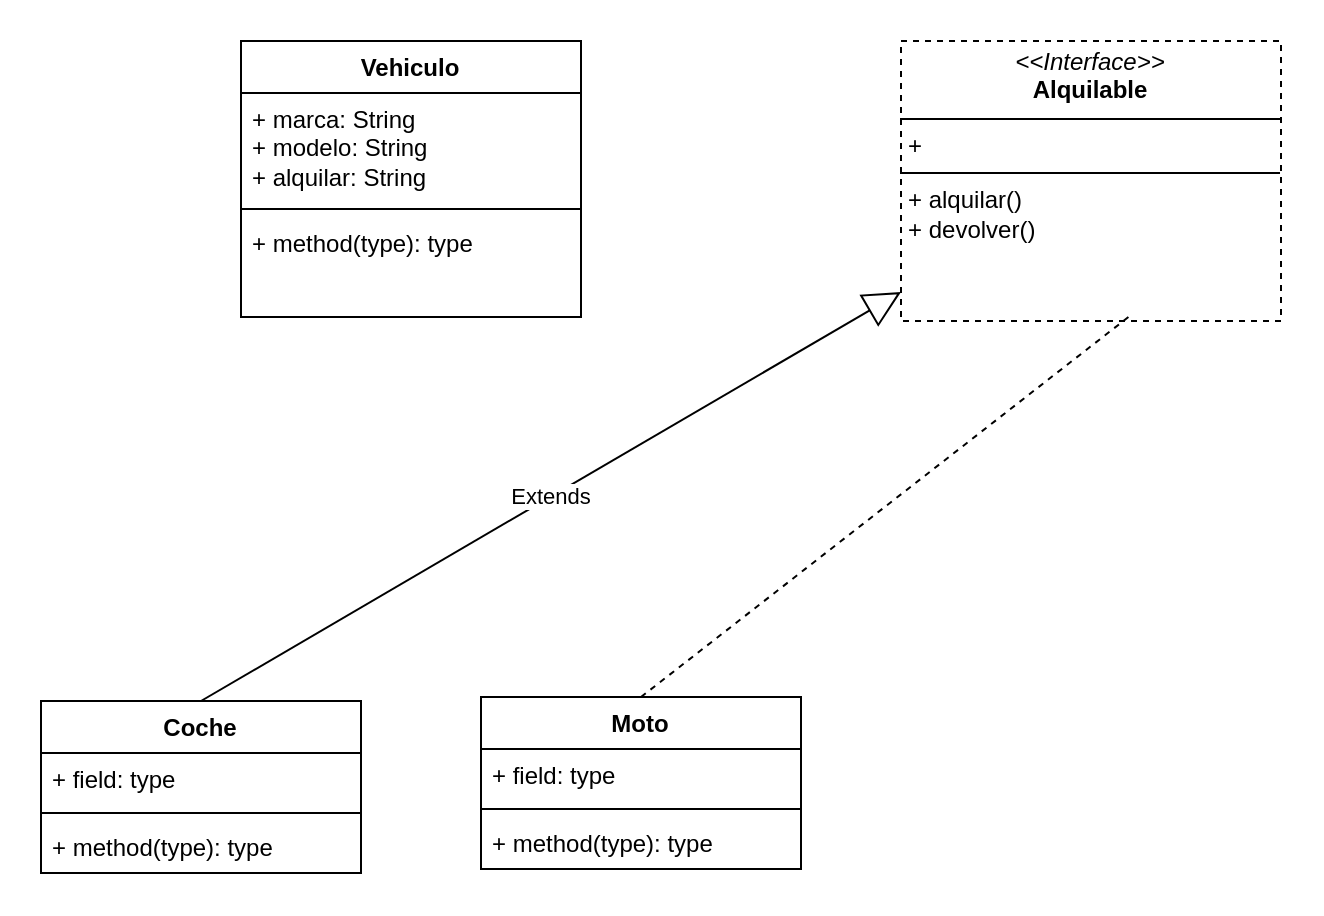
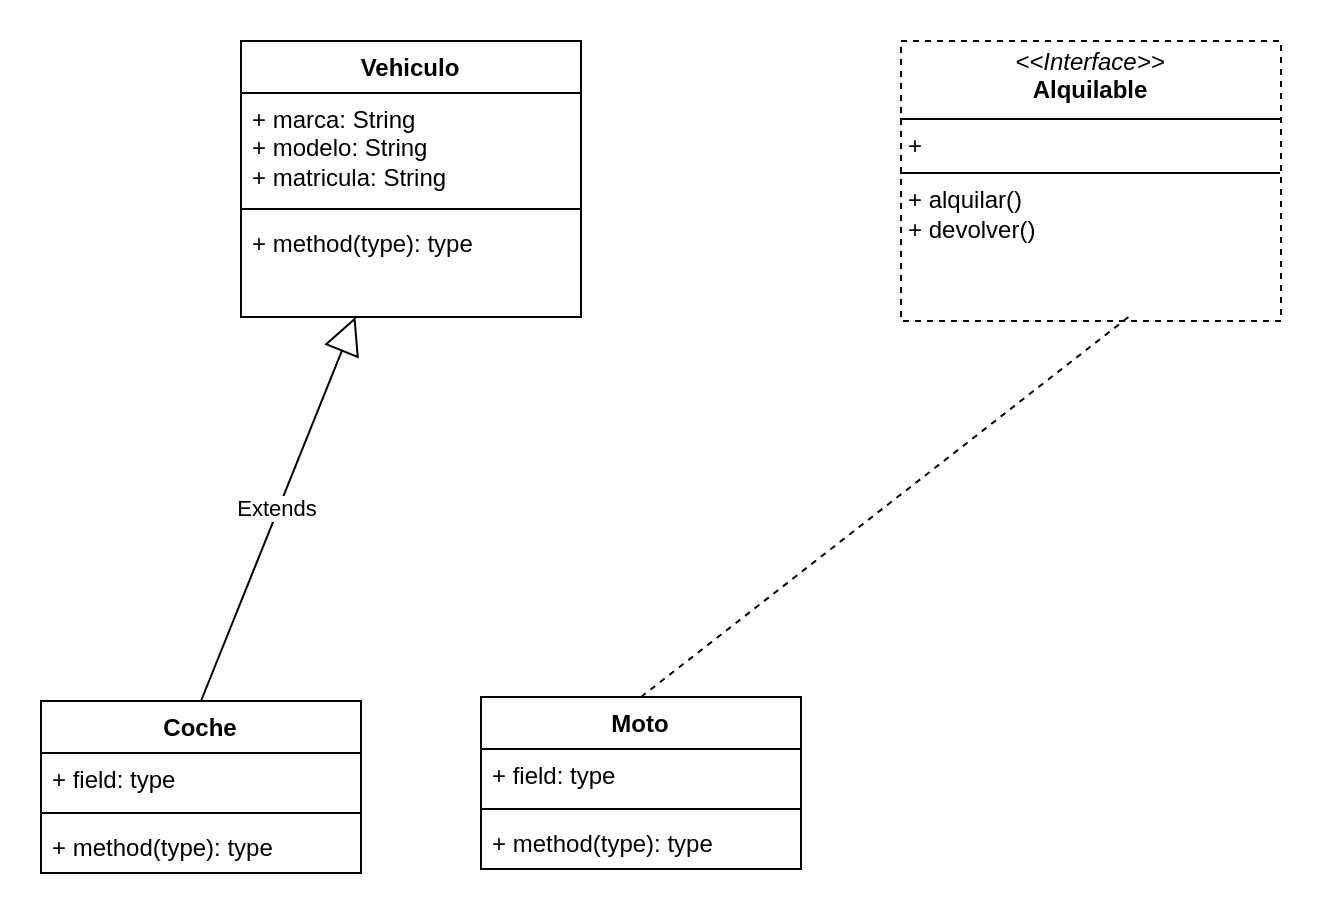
- <mxCell id="4" value="+ marca: String&lt;div&gt;+ modelo: String&lt;br&gt;+ alquilar: String&lt;/div&gt;" style="text;strokeColor=none;fillColor=none;align=left;verticalAlign=top;spacingLeft=4;spacingRight=4;overflow=hidden;rotatable=0;points=[[0,0.5],[1,0.5]];portConstraint=eastwest;whiteSpace=wrap;html=1;" vertex="1" parent="3"><mxGeometry y="26" width="170" height="54" as="geometry" /></mxCell>
+ <mxCell id="4" value="+ marca: String&lt;div&gt;+ modelo: String&lt;br&gt;+ matricula: String&lt;/div&gt;" style="text;strokeColor=none;fillColor=none;align=left;verticalAlign=top;spacingLeft=4;spacingRight=4;overflow=hidden;rotatable=0;points=[[0,0.5],[1,0.5]];portConstraint=eastwest;whiteSpace=wrap;html=1;" vertex="1" parent="3"><mxGeometry y="26" width="170" height="54" as="geometry" /></mxCell>
- <mxCell id="15" value="Extends" style="endArrow=block;endSize=16;endFill=0;html=1;rounded=0;exitX=0.5;exitY=0;exitDx=0;exitDy=0;" edge="1" parent="1" source="7" target="2"><mxGeometry width="160" relative="1" as="geometry"><mxPoint x="430" y="320" as="sourcePoint" /><mxPoint x="590" y="320" as="targetPoint" /></mxGeometry></mxCell>
+ <mxCell id="15" value="Extends" style="endArrow=block;endSize=16;endFill=0;html=1;rounded=0;exitX=0.5;exitY=0;exitDx=0;exitDy=0;" edge="1" parent="1" source="7" target="3"><mxGeometry width="160" relative="1" as="geometry"><mxPoint x="430" y="320" as="sourcePoint" /><mxPoint x="590" y="320" as="targetPoint" /></mxGeometry></mxCell>
